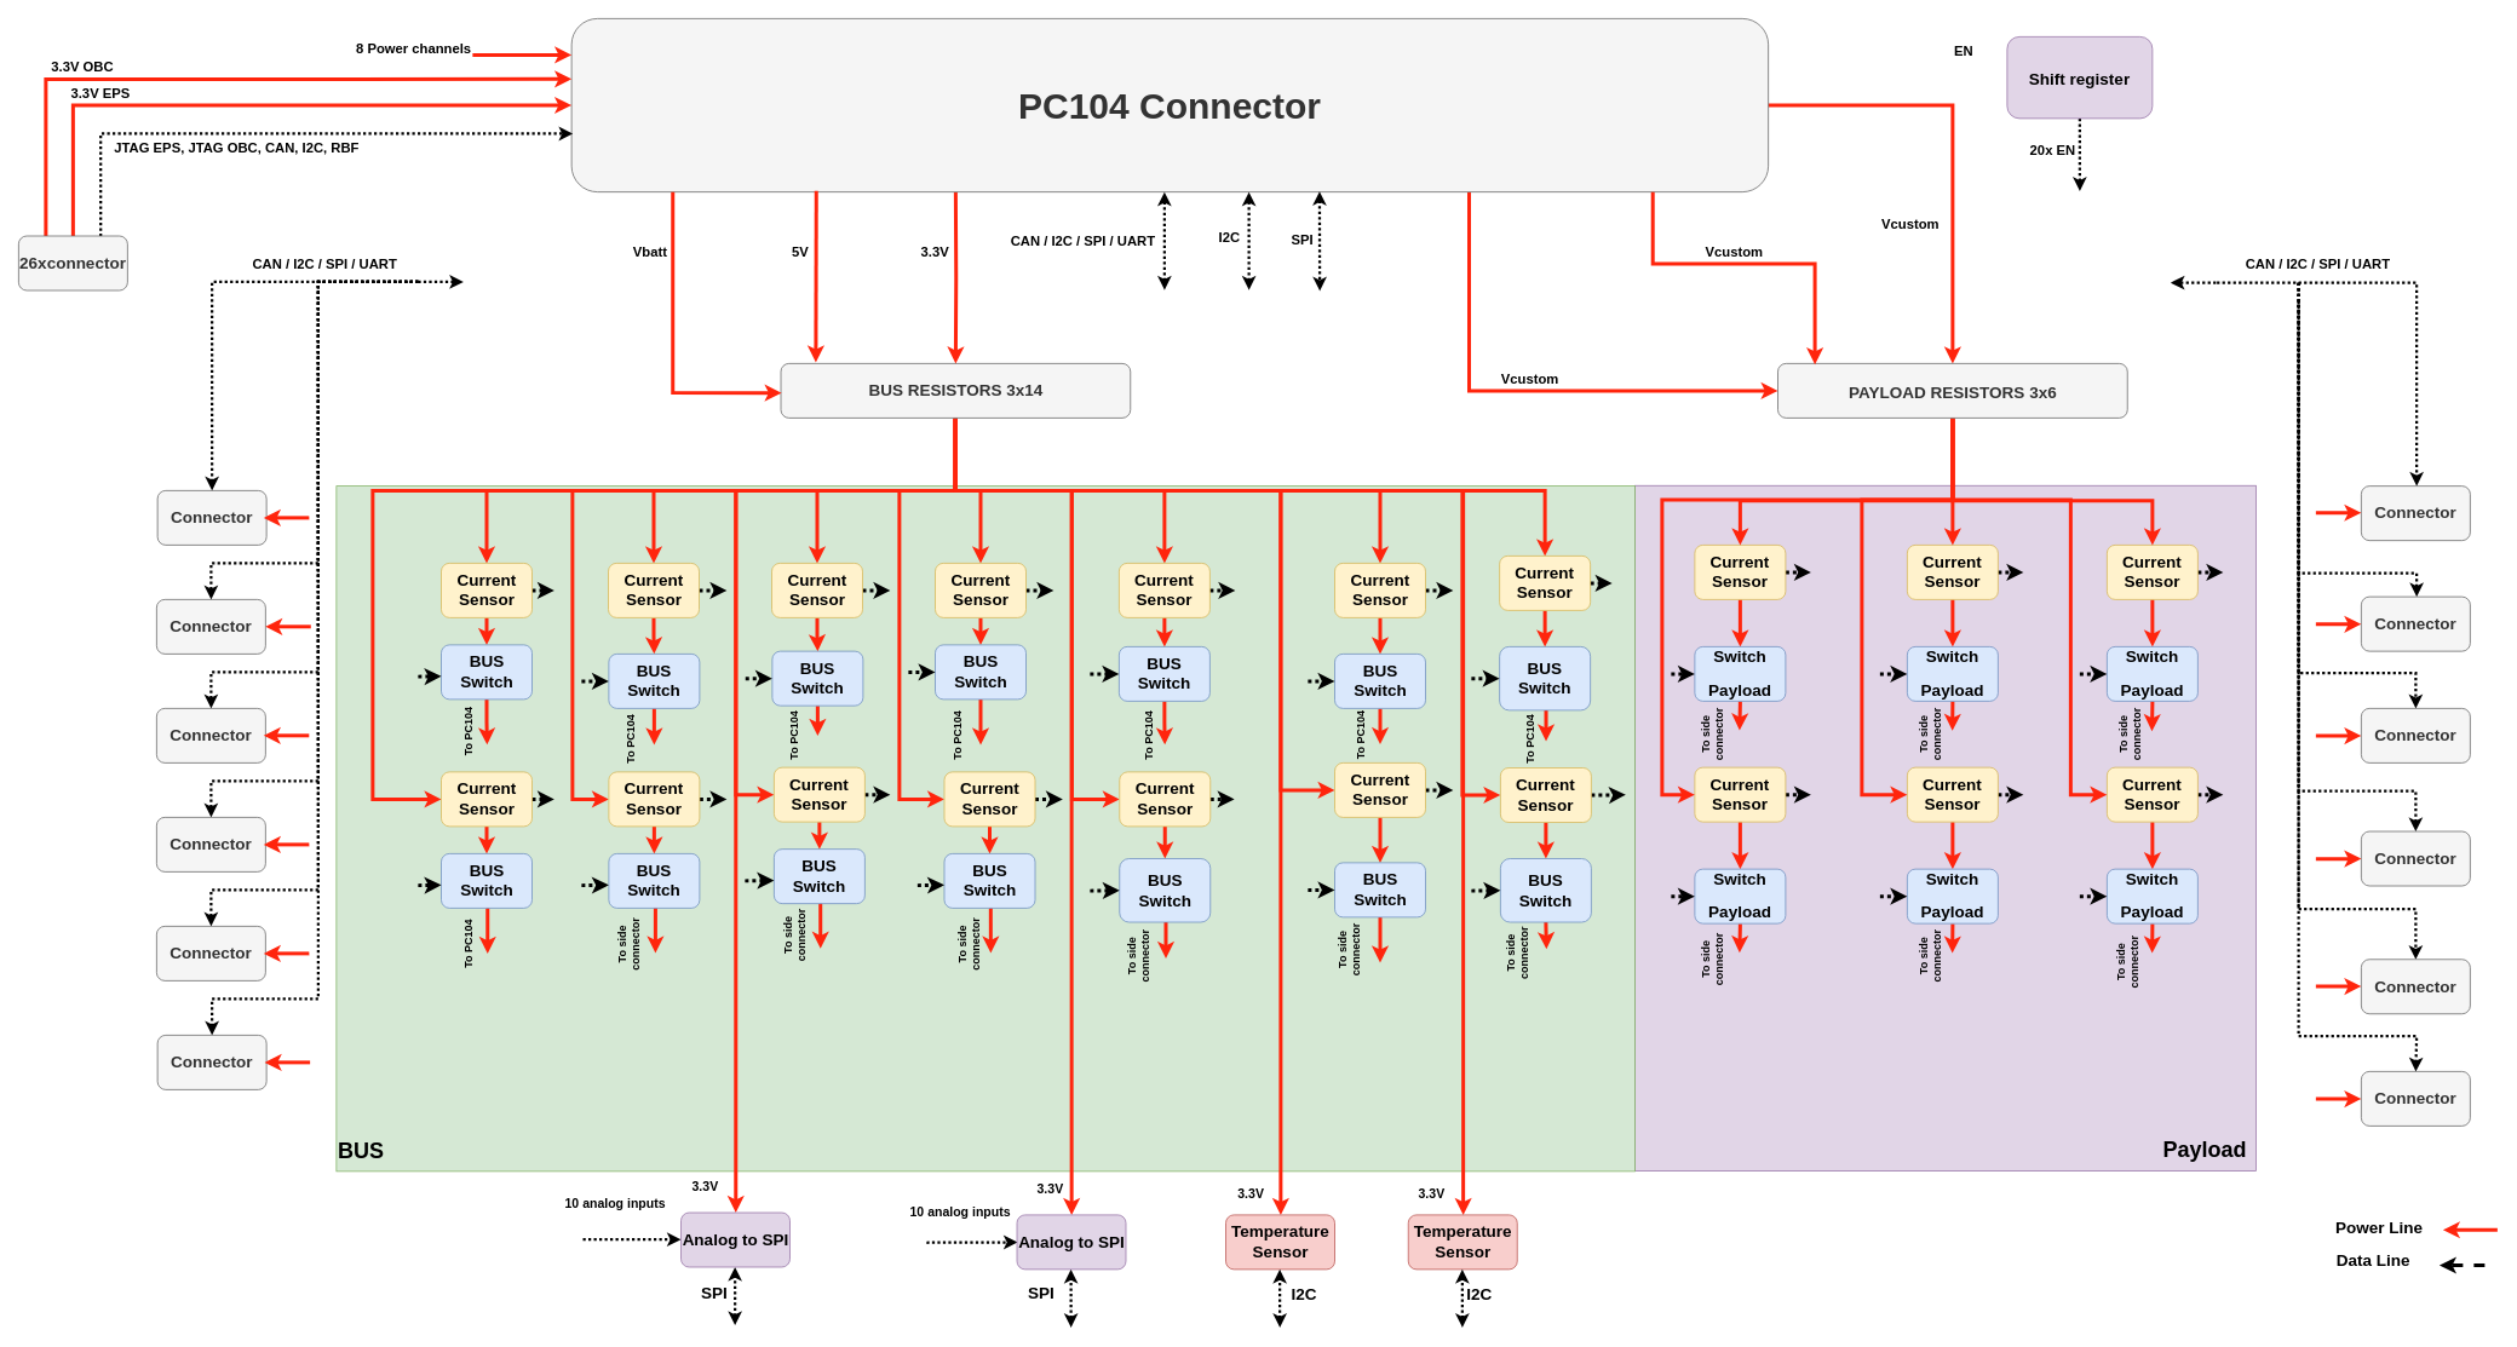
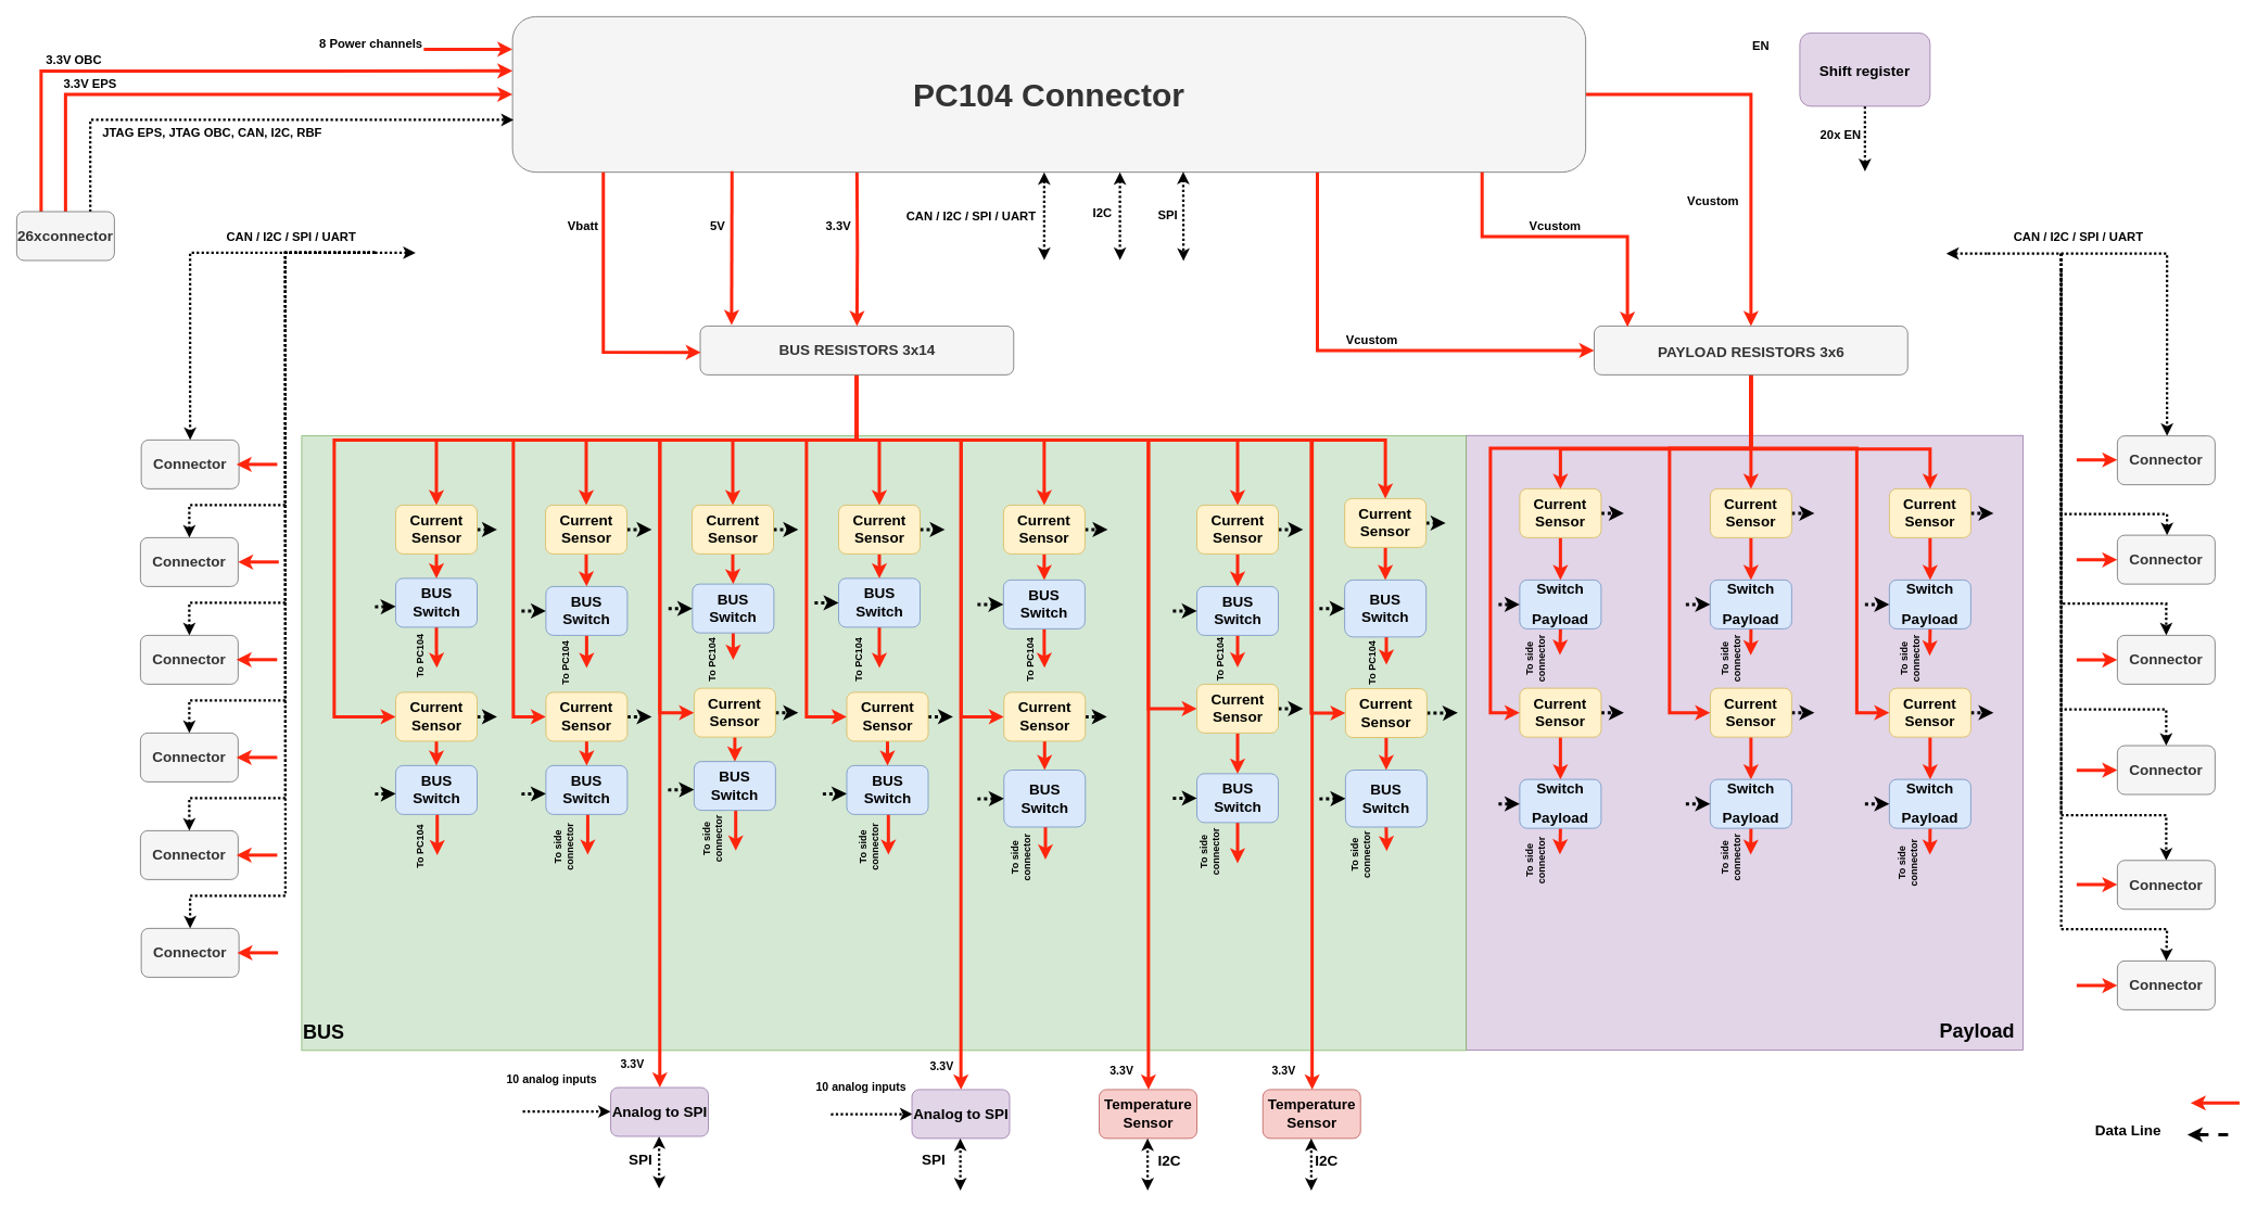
- <mxCell id="70" value="&lt;h2&gt;Power Line&lt;/h2&gt;" style="text;html=1;strokeColor=none;fillColor=none;align=center;verticalAlign=middle;whiteSpace=wrap;rounded=0;" parent="1" vertex="1"><mxGeometry x="2570" y="1341" width="100" height="23" as="geometry" /></mxCell>
